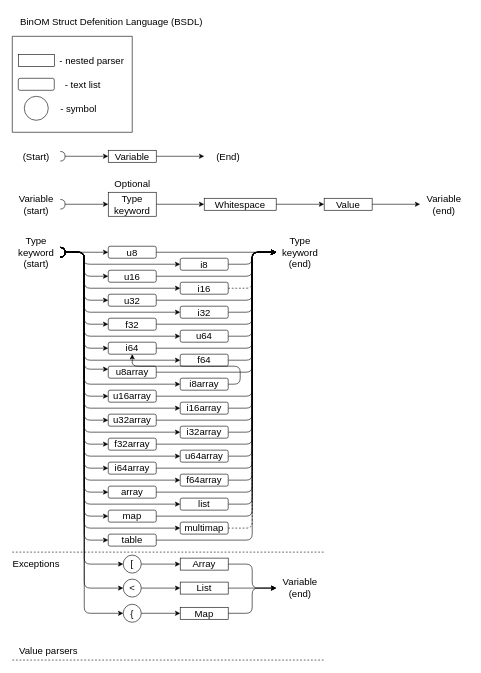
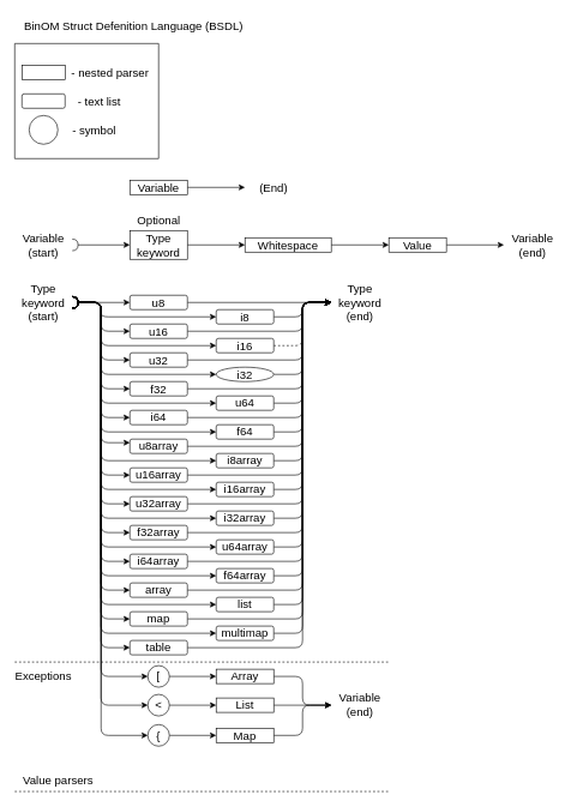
- <mxCell id="92" value="(Start)" style="whiteSpace=wrap;html=1;rounded=1;fontSize=16;strokeColor=none;fillColor=none;" parent="1" vertex="1"><mxGeometry x="20" y="250" width="80" height="20" as="geometry" /></mxCell>
- <mxCell id="4" style="edgeStyle=orthogonalEdgeStyle;rounded=1;orthogonalLoop=1;jettySize=auto;html=1;entryX=0;entryY=0.5;entryDx=0;entryDy=0;startArrow=halfCircle;startFill=0;exitX=1;exitY=0.5;exitDx=0;exitDy=0;" parent="1" source="92" target="3" edge="1"><mxGeometry relative="1" as="geometry"><mxPoint x="100" y="260" as="sourcePoint" /></mxGeometry></mxCell>
- <mxCell id="53" value="i32" style="rounded=1;whiteSpace=wrap;html=1;fontSize=16;" parent="1" vertex="1"><mxGeometry x="300" y="510" width="80" height="20" as="geometry" /></mxCell>
+ <mxCell id="53" value="i32" style="ellipse;whiteSpace=wrap;html=1;fontSize=16;" parent="1" vertex="1"><mxGeometry x="300" y="510" width="80" height="20" as="geometry" /></mxCell>
- <mxCell id="64" style="edgeStyle=orthogonalEdgeStyle;rounded=1;orthogonalLoop=1;jettySize=auto;html=1;exitX=1;exitY=0.5;exitDx=0;exitDy=0;fontSize=16;startArrow=none;startFill=0;" parent="1" source="65" target="59" edge="1"><mxGeometry relative="1" as="geometry" /></mxCell>
+ <mxCell id="64" style="edgeStyle=orthogonalEdgeStyle;rounded=1;orthogonalLoop=1;jettySize=auto;html=1;exitX=1;exitY=0.5;exitDx=0;exitDy=0;entryX=0;entryY=0.5;entryDx=0;entryDy=0;fontSize=16;startArrow=none;startFill=0;" parent="1" source="65" target="106" edge="1"><mxGeometry relative="1" as="geometry" /></mxCell>
- <mxCell id="88" style="edgeStyle=orthogonalEdgeStyle;rounded=1;orthogonalLoop=1;jettySize=auto;html=1;exitX=1;exitY=0.5;exitDx=0;exitDy=0;entryX=0;entryY=0.5;entryDx=0;entryDy=0;fontSize=16;startArrow=none;startFill=0;dashed=1;" parent="1" source="89" target="106" edge="1"><mxGeometry relative="1" as="geometry" /></mxCell>
+ <mxCell id="88" style="edgeStyle=orthogonalEdgeStyle;rounded=1;orthogonalLoop=1;jettySize=auto;html=1;exitX=1;exitY=0.5;exitDx=0;exitDy=0;entryX=0;entryY=0.5;entryDx=0;entryDy=0;fontSize=16;startArrow=none;startFill=0;" parent="1" source="89" target="106" edge="1"><mxGeometry relative="1" as="geometry" /></mxCell>
